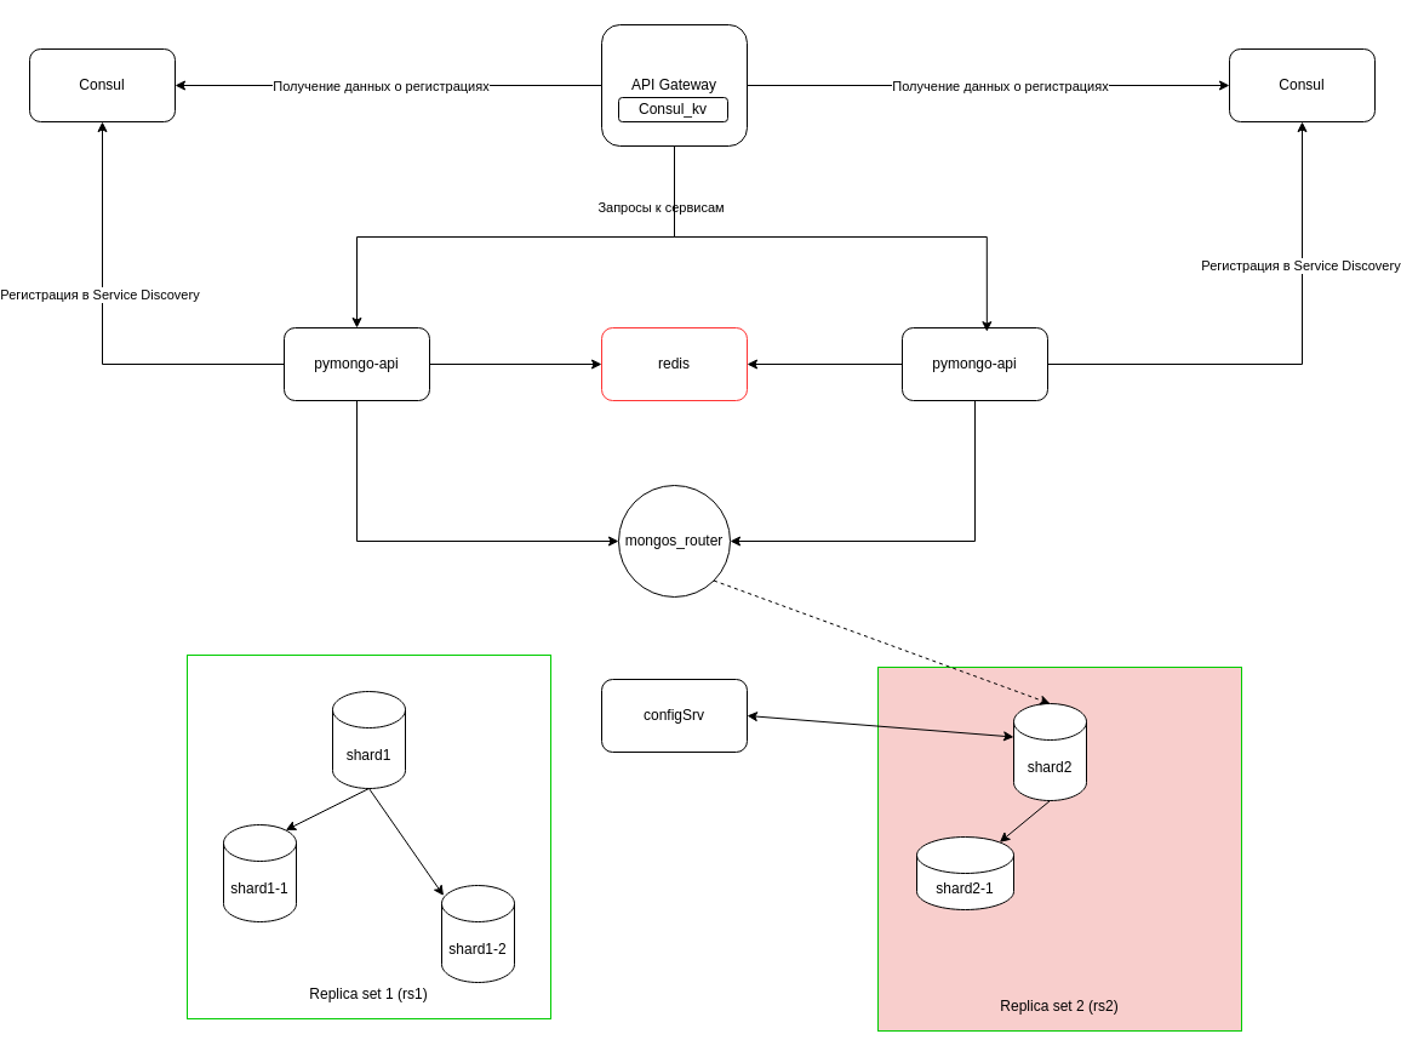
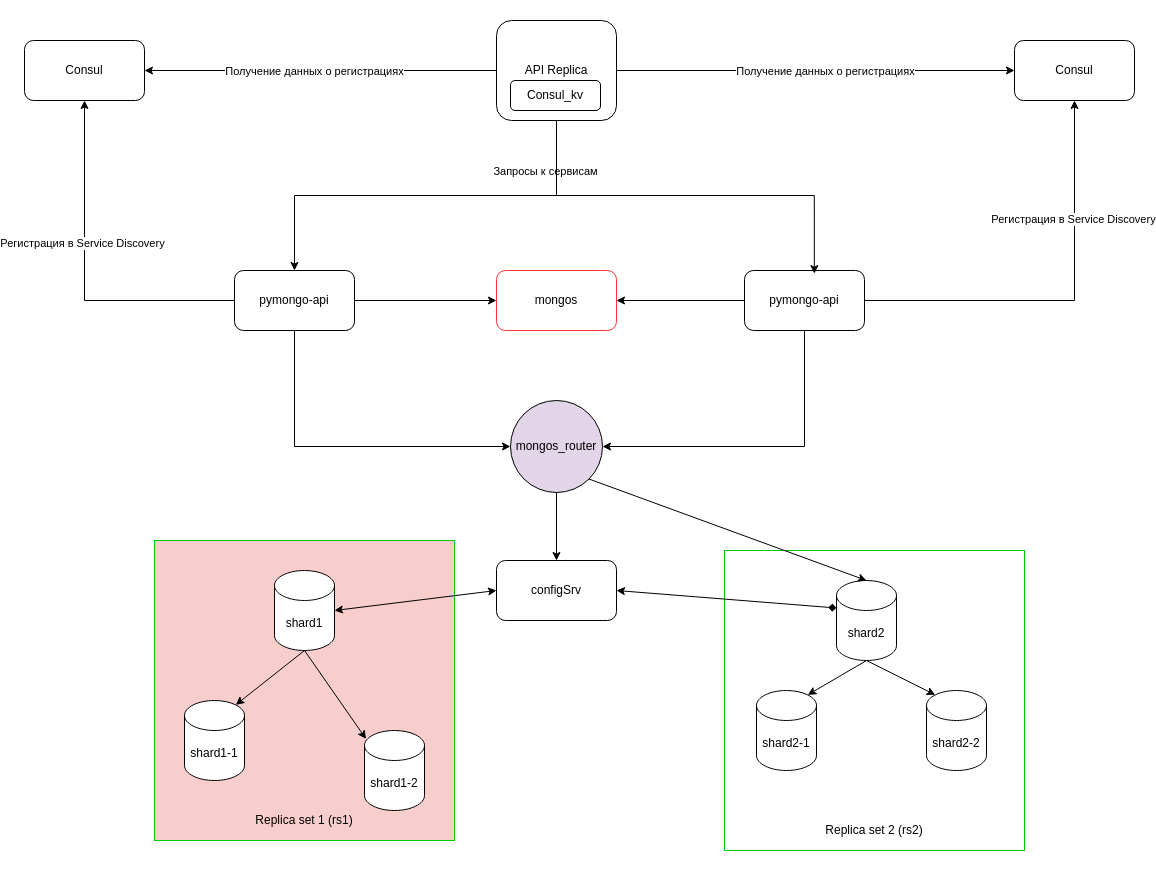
- <mxCell id="18" value="API Gateway" style="rounded=1;whiteSpace=wrap;html=1;" parent="1" vertex="1"><mxGeometry x="492" y="20" width="120" height="100" as="geometry" /></mxCell>
+ <mxCell id="18" value="API Replica" style="rounded=1;whiteSpace=wrap;html=1;" parent="1" vertex="1"><mxGeometry x="492" y="20" width="120" height="100" as="geometry" /></mxCell>
- <mxCell id="19" value="Consul_kv" style="rounded=1;whiteSpace=wrap;html=1;" parent="1" vertex="1"><mxGeometry x="506" y="80" width="90" height="20" as="geometry" /></mxCell>
+ <mxCell id="19" value="Consul_kv" style="rounded=1;whiteSpace=wrap;html=1;" parent="1" vertex="1"><mxGeometry x="506" y="80" width="90" height="30" as="geometry" /></mxCell>
- <mxCell id="17" value="redis" style="rounded=1;whiteSpace=wrap;html=1;strokeColor=#FF3333;" parent="1" vertex="1"><mxGeometry x="492" y="270" width="120" height="60" as="geometry" /></mxCell>
+ <mxCell id="17" value="mongos" style="rounded=1;whiteSpace=wrap;html=1;strokeColor=#FF3333;" parent="1" vertex="1"><mxGeometry x="492" y="270" width="120" height="60" as="geometry" /></mxCell>
- <mxCell id="7" value="mongos_router" style="ellipse;whiteSpace=wrap;html=1;aspect=fixed;" parent="1" vertex="1"><mxGeometry x="506" y="400" width="92" height="92" as="geometry" /></mxCell>
+ <mxCell id="7" value="mongos_router" style="ellipse;whiteSpace=wrap;html=1;aspect=fixed;fillColor=#e1d5e7;" parent="1" vertex="1"><mxGeometry x="506" y="400" width="92" height="92" as="geometry" /></mxCell>
+ <mxCell id="26" value="" style="endArrow=classic;html=1;rounded=0;exitX=0.5;exitY=1;exitDx=0;exitDy=0;entryX=0.5;entryY=0;entryDx=0;entryDy=0;" parent="1" source="7" target="6" edge="1"><mxGeometry width="50" height="50" relative="1" as="geometry"><mxPoint x="560" y="350" as="sourcePoint" /><mxPoint x="610" y="300" as="targetPoint" /></mxGeometry></mxCell>
- <mxCell id="25" value="" style="endArrow=classic;html=1;rounded=0;exitX=1;exitY=1;exitDx=0;exitDy=0;entryX=0.5;entryY=0;entryDx=0;entryDy=0;entryPerimeter=0;dashed=1;" parent="1" source="7" target="8" edge="1"><mxGeometry width="50" height="50" relative="1" as="geometry"><mxPoint x="630" y="470" as="sourcePoint" /><mxPoint x="680" y="420" as="targetPoint" /></mxGeometry></mxCell>
+ <mxCell id="25" value="" style="endArrow=classic;html=1;rounded=0;exitX=1;exitY=1;exitDx=0;exitDy=0;entryX=0.5;entryY=0;entryDx=0;entryDy=0;entryPerimeter=0;" parent="1" source="7" target="8" edge="1"><mxGeometry width="50" height="50" relative="1" as="geometry"><mxPoint x="630" y="470" as="sourcePoint" /><mxPoint x="680" y="420" as="targetPoint" /></mxGeometry></mxCell>
+ <mxCell id="27" value="" style="endArrow=classic;startArrow=classic;html=1;rounded=0;exitX=1;exitY=0.5;exitDx=0;exitDy=0;exitPerimeter=0;entryX=0;entryY=0.5;entryDx=0;entryDy=0;" parent="1" source="4" target="6" edge="1"><mxGeometry width="50" height="50" relative="1" as="geometry"><mxPoint x="560" y="350" as="sourcePoint" /><mxPoint x="610" y="300" as="targetPoint" /></mxGeometry></mxCell>
- <mxCell id="28" value="" style="endArrow=classic;startArrow=classic;html=1;rounded=0;exitX=1;exitY=0.5;exitDx=0;exitDy=0;entryX=0;entryY=0;entryDx=0;entryDy=27.5;entryPerimeter=0;" parent="1" source="6" target="8" edge="1"><mxGeometry width="50" height="50" relative="1" as="geometry"><mxPoint x="650" y="530" as="sourcePoint" /><mxPoint x="700" y="480" as="targetPoint" /></mxGeometry></mxCell>
+ <mxCell id="28" value="" style="endArrow=diamond;startArrow=classic;html=1;rounded=0;exitX=1;exitY=0.5;exitDx=0;exitDy=0;entryX=0;entryY=0;entryDx=0;entryDy=27.5;entryPerimeter=0;" parent="1" source="6" target="8" edge="1"><mxGeometry width="50" height="50" relative="1" as="geometry"><mxPoint x="650" y="530" as="sourcePoint" /><mxPoint x="700" y="480" as="targetPoint" /></mxGeometry></mxCell>
+ <mxCell id="16" value="" style="endArrow=classic;html=1;rounded=0;exitX=0.5;exitY=1;exitDx=0;exitDy=0;exitPerimeter=0;entryX=0.145;entryY=0;entryDx=0;entryDy=4.35;entryPerimeter=0;" parent="1" source="8" target="12" edge="1"><mxGeometry width="50" height="50" relative="1" as="geometry"><mxPoint x="712" y="680" as="sourcePoint" /><mxPoint x="762" y="630" as="targetPoint" /></mxGeometry></mxCell>
- <mxCell id="3" value="&lt;div&gt;&lt;br&gt;&lt;/div&gt;&lt;div&gt;&lt;br&gt;&lt;/div&gt;&lt;div&gt;&lt;br&gt;&lt;/div&gt;&lt;div&gt;&lt;br&gt;&lt;/div&gt;&lt;div&gt;&lt;br&gt;&lt;/div&gt;&lt;div&gt;&lt;br&gt;&lt;/div&gt;&lt;div&gt;&lt;br&gt;&lt;/div&gt;&lt;div&gt;&lt;br&gt;&lt;/div&gt;&lt;div&gt;&lt;br&gt;&lt;/div&gt;&lt;div&gt;&lt;br&gt;&lt;/div&gt;&lt;div&gt;&lt;br&gt;&lt;/div&gt;&lt;div&gt;&lt;br&gt;&lt;/div&gt;&lt;div&gt;&lt;br&gt;&lt;/div&gt;&lt;div&gt;&lt;br&gt;&lt;/div&gt;&lt;div&gt;&lt;br&gt;&lt;/div&gt;&lt;div&gt;&lt;br&gt;&lt;/div&gt;&lt;div&gt;&lt;br&gt;&lt;/div&gt;&lt;div&gt;&lt;br&gt;&lt;/div&gt;&lt;div&gt;Replica set 1 (rs1)&lt;/div&gt;" style="whiteSpace=wrap;html=1;aspect=fixed;strokeColor=#00CC00;" parent="1" vertex="1"><mxGeometry x="150" y="540" width="300" height="300" as="geometry" /></mxCell>
+ <mxCell id="3" value="&lt;div&gt;&lt;br&gt;&lt;/div&gt;&lt;div&gt;&lt;br&gt;&lt;/div&gt;&lt;div&gt;&lt;br&gt;&lt;/div&gt;&lt;div&gt;&lt;br&gt;&lt;/div&gt;&lt;div&gt;&lt;br&gt;&lt;/div&gt;&lt;div&gt;&lt;br&gt;&lt;/div&gt;&lt;div&gt;&lt;br&gt;&lt;/div&gt;&lt;div&gt;&lt;br&gt;&lt;/div&gt;&lt;div&gt;&lt;br&gt;&lt;/div&gt;&lt;div&gt;&lt;br&gt;&lt;/div&gt;&lt;div&gt;&lt;br&gt;&lt;/div&gt;&lt;div&gt;&lt;br&gt;&lt;/div&gt;&lt;div&gt;&lt;br&gt;&lt;/div&gt;&lt;div&gt;&lt;br&gt;&lt;/div&gt;&lt;div&gt;&lt;br&gt;&lt;/div&gt;&lt;div&gt;&lt;br&gt;&lt;/div&gt;&lt;div&gt;&lt;br&gt;&lt;/div&gt;&lt;div&gt;&lt;br&gt;&lt;/div&gt;&lt;div&gt;Replica set 1 (rs1)&lt;/div&gt;" style="whiteSpace=wrap;html=1;aspect=fixed;strokeColor=#00CC00;fillColor=#f8cecc;" parent="1" vertex="1"><mxGeometry x="150" y="540" width="300" height="300" as="geometry" /></mxCell>
- <mxCell id="2" value="&lt;div&gt;&lt;br&gt;&lt;/div&gt;&lt;div&gt;&lt;br&gt;&lt;/div&gt;&lt;div&gt;&lt;br&gt;&lt;/div&gt;&lt;div&gt;&lt;br&gt;&lt;/div&gt;&lt;div&gt;&lt;br&gt;&lt;/div&gt;&lt;div&gt;&lt;br&gt;&lt;/div&gt;&lt;div&gt;&lt;br&gt;&lt;/div&gt;&lt;div&gt;&lt;br&gt;&lt;/div&gt;&lt;div&gt;&lt;br&gt;&lt;/div&gt;&lt;div&gt;&lt;br&gt;&lt;/div&gt;&lt;div&gt;&lt;br&gt;&lt;/div&gt;&lt;div&gt;&lt;br&gt;&lt;/div&gt;&lt;div&gt;&lt;br&gt;&lt;/div&gt;&lt;div&gt;&lt;br&gt;&lt;/div&gt;&lt;div&gt;&lt;br&gt;&lt;/div&gt;&lt;div&gt;&lt;br&gt;&lt;/div&gt;&lt;div&gt;&lt;br&gt;&lt;/div&gt;&lt;div&gt;&lt;br&gt;&lt;/div&gt;&lt;div&gt;Replica set 2 (rs2)&lt;/div&gt;" style="whiteSpace=wrap;html=1;aspect=fixed;strokeColor=#00CC00;fillColor=#f8cecc;" parent="1" vertex="1"><mxGeometry x="720" y="550" width="300" height="300" as="geometry" /></mxCell>
+ <mxCell id="2" value="&lt;div&gt;&lt;br&gt;&lt;/div&gt;&lt;div&gt;&lt;br&gt;&lt;/div&gt;&lt;div&gt;&lt;br&gt;&lt;/div&gt;&lt;div&gt;&lt;br&gt;&lt;/div&gt;&lt;div&gt;&lt;br&gt;&lt;/div&gt;&lt;div&gt;&lt;br&gt;&lt;/div&gt;&lt;div&gt;&lt;br&gt;&lt;/div&gt;&lt;div&gt;&lt;br&gt;&lt;/div&gt;&lt;div&gt;&lt;br&gt;&lt;/div&gt;&lt;div&gt;&lt;br&gt;&lt;/div&gt;&lt;div&gt;&lt;br&gt;&lt;/div&gt;&lt;div&gt;&lt;br&gt;&lt;/div&gt;&lt;div&gt;&lt;br&gt;&lt;/div&gt;&lt;div&gt;&lt;br&gt;&lt;/div&gt;&lt;div&gt;&lt;br&gt;&lt;/div&gt;&lt;div&gt;&lt;br&gt;&lt;/div&gt;&lt;div&gt;&lt;br&gt;&lt;/div&gt;&lt;div&gt;&lt;br&gt;&lt;/div&gt;&lt;div&gt;Replica set 2 (rs2)&lt;/div&gt;" style="whiteSpace=wrap;html=1;aspect=fixed;strokeColor=#00CC00;" parent="1" vertex="1"><mxGeometry x="720" y="550" width="300" height="300" as="geometry" /></mxCell>
- <mxCell id="9" value="shard1-1" style="shape=cylinder3;whiteSpace=wrap;html=1;boundedLbl=1;backgroundOutline=1;size=15;" parent="1" vertex="1"><mxGeometry x="180" y="680" width="60" height="80" as="geometry" /></mxCell>
+ <mxCell id="9" value="shard1-1" style="shape=cylinder3;whiteSpace=wrap;html=1;boundedLbl=1;backgroundOutline=1;size=15;" parent="1" vertex="1"><mxGeometry x="180" y="700" width="60" height="80" as="geometry" /></mxCell>
- <mxCell id="11" value="shard2-1" style="shape=cylinder3;whiteSpace=wrap;html=1;boundedLbl=1;backgroundOutline=1;size=15;" parent="1" vertex="1"><mxGeometry x="752" y="690" width="80" height="60" as="geometry" /></mxCell>
+ <mxCell id="11" value="shard2-1" style="shape=cylinder3;whiteSpace=wrap;html=1;boundedLbl=1;backgroundOutline=1;size=15;" parent="1" vertex="1"><mxGeometry x="752" y="690" width="60" height="80" as="geometry" /></mxCell>
+ <mxCell id="12" value="shard2-2" style="shape=cylinder3;whiteSpace=wrap;html=1;boundedLbl=1;backgroundOutline=1;size=15;" parent="1" vertex="1"><mxGeometry x="922" y="690" width="60" height="80" as="geometry" /></mxCell>
